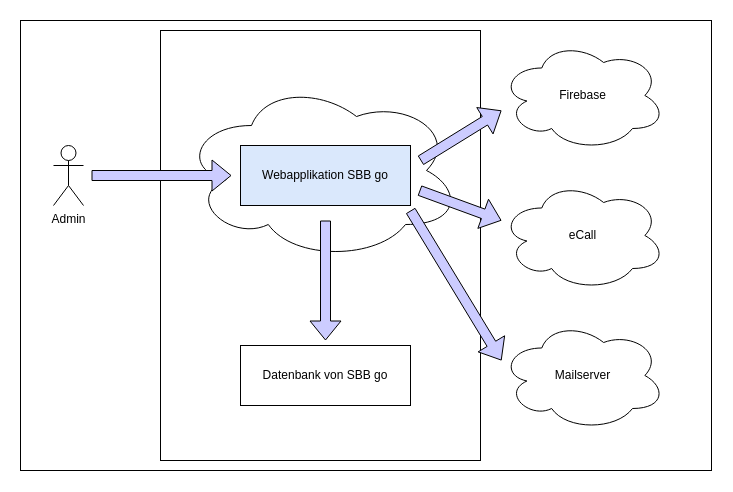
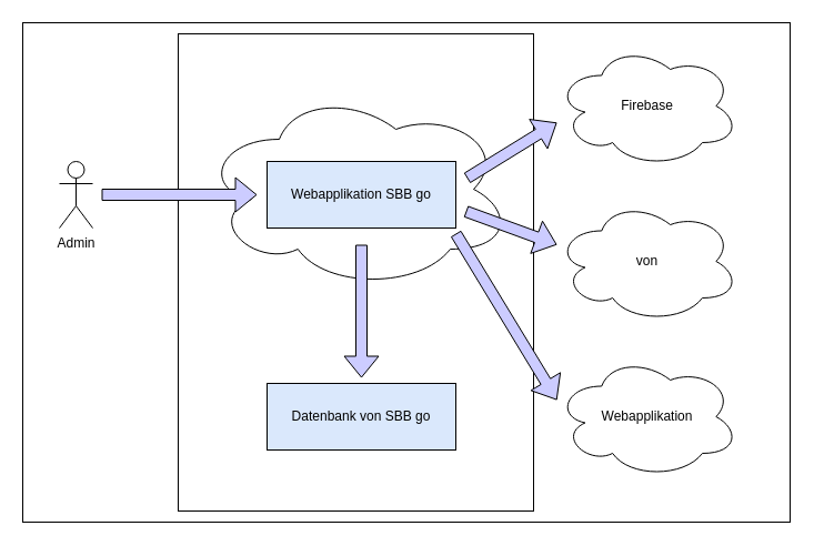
- <mxCell id="10" value="eCall" style="ellipse;shape=cloud;whiteSpace=wrap;html=1;" vertex="1" parent="1"><mxGeometry x="500" y="180" width="165" height="110" as="geometry" /></mxCell>
+ <mxCell id="10" value="von" style="ellipse;shape=cloud;whiteSpace=wrap;html=1;" vertex="1" parent="1"><mxGeometry x="500" y="180" width="165" height="110" as="geometry" /></mxCell>
- <mxCell id="8" value="Datenbank von SBB go" style="rounded=0;whiteSpace=wrap;html=1;" vertex="1" parent="1"><mxGeometry x="240" y="345" width="170" height="60" as="geometry" /></mxCell>
+ <mxCell id="8" value="Datenbank von SBB go" style="rounded=0;whiteSpace=wrap;html=1;fillColor=#dae8fc;" vertex="1" parent="1"><mxGeometry x="240" y="345" width="170" height="60" as="geometry" /></mxCell>
- <mxCell id="11" value="Mailserver" style="ellipse;shape=cloud;whiteSpace=wrap;html=1;" vertex="1" parent="1"><mxGeometry x="500" y="320" width="165" height="110" as="geometry" /></mxCell>
+ <mxCell id="11" value="Webapplikation" style="ellipse;shape=cloud;whiteSpace=wrap;html=1;" vertex="1" parent="1"><mxGeometry x="500" y="320" width="165" height="110" as="geometry" /></mxCell>
